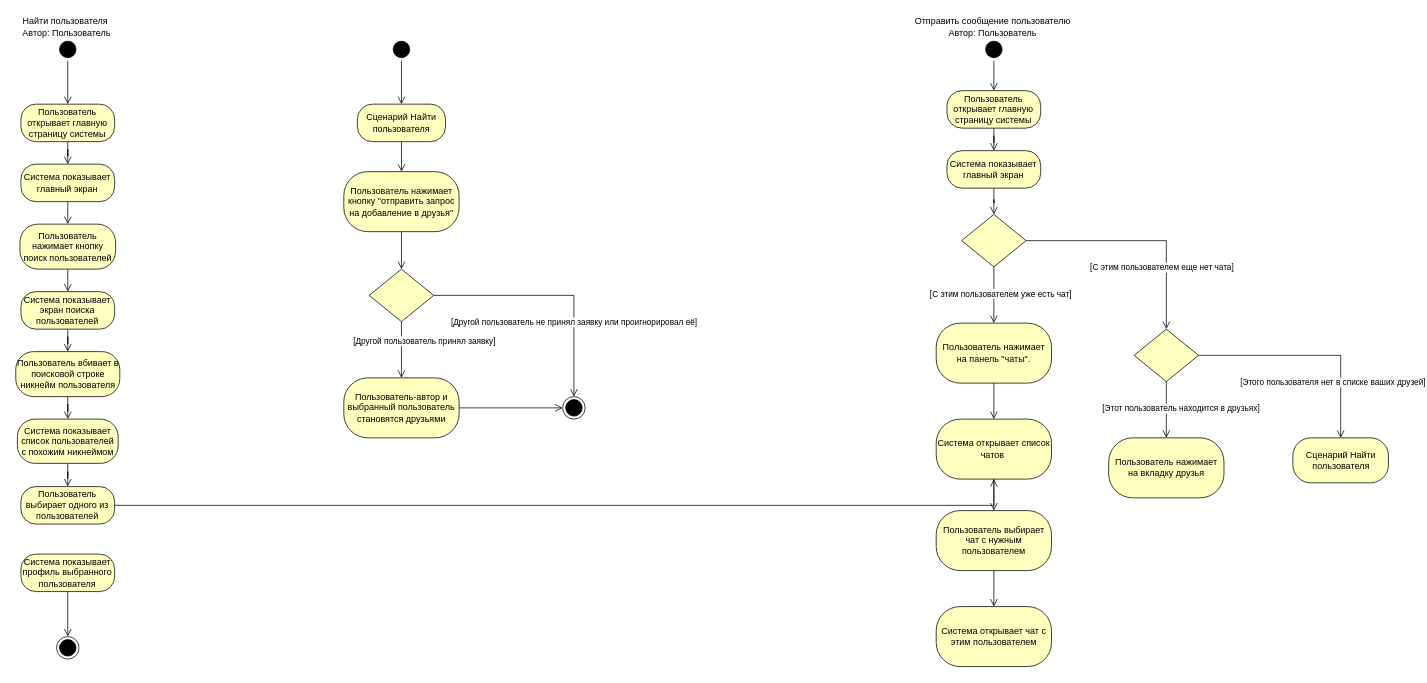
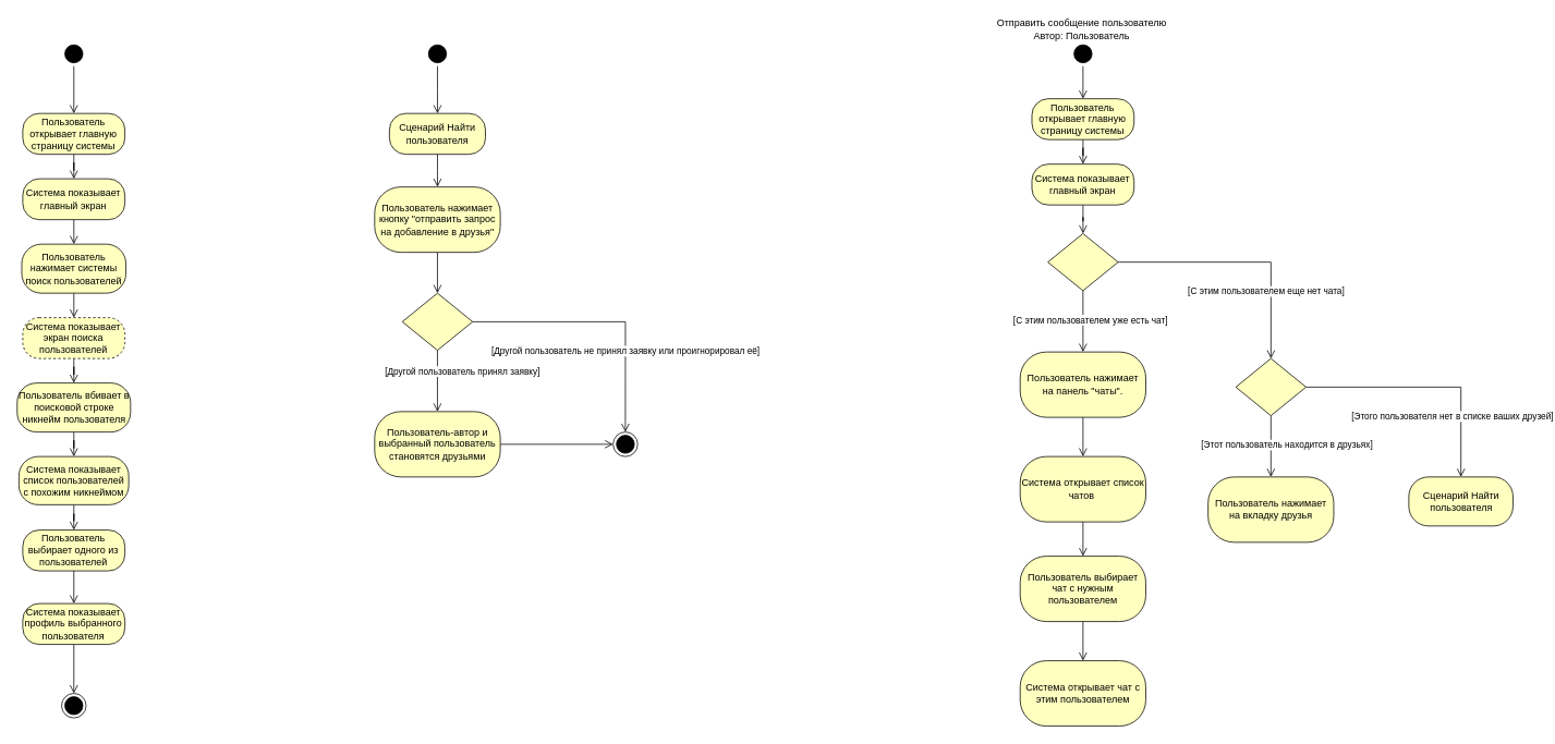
- <mxCell id="39" value="Найти пользователя&amp;nbsp;&lt;br&gt;Автор: Пользователь" style="text;html=1;align=center;verticalAlign=middle;resizable=0;points=[];autosize=1;strokeColor=none;fillColor=none;" vertex="1" parent="1"><mxGeometry x="23" y="20" width="130" height="30" as="geometry" /></mxCell>
- <mxCell id="45" value="Пользователь нажимает кнопку поиск пользователей" style="rounded=1;whiteSpace=wrap;html=1;arcSize=40;fontColor=#000000;fillColor=#ffffc0;strokeColor=#000000;" vertex="1" parent="1"><mxGeometry x="26.14" y="298" width="127.5" height="60" as="geometry" /></mxCell>
+ <mxCell id="45" value="Пользователь нажимает системы поиск пользователей" style="rounded=1;whiteSpace=wrap;html=1;arcSize=40;fontColor=#000000;fillColor=#ffffc0;strokeColor=#000000;" vertex="1" parent="1"><mxGeometry x="26.14" y="298" width="127.5" height="60" as="geometry" /></mxCell>
- <mxCell id="47" value="Система показывает экран поиска пользователей" style="rounded=1;whiteSpace=wrap;html=1;arcSize=40;fontColor=#000000;fillColor=#ffffc0;strokeColor=#000000;" vertex="1" parent="1"><mxGeometry x="27.39" y="388" width="125" height="50" as="geometry" /></mxCell>
+ <mxCell id="47" value="Система показывает экран поиска пользователей" style="rounded=1;whiteSpace=wrap;html=1;arcSize=40;fontColor=#000000;fillColor=#ffffc0;strokeColor=#000000;dashed=1;" vertex="1" parent="1"><mxGeometry x="27.39" y="388" width="125" height="50" as="geometry" /></mxCell>
- <mxCell id="52" style="edgeStyle=orthogonalEdgeStyle;rounded=0;orthogonalLoop=1;jettySize=auto;html=1;endArrow=open;endFill=0;endSize=8;strokeColor=#000000;" edge="1" parent="1" source="53" target="27"><mxGeometry relative="1" as="geometry"><mxPoint x="85.19" y="838" as="targetPoint" /></mxGeometry></mxCell>
+ <mxCell id="52" style="edgeStyle=orthogonalEdgeStyle;rounded=0;orthogonalLoop=1;jettySize=auto;html=1;endArrow=open;endFill=0;endSize=8;strokeColor=#000000;" edge="1" parent="1" source="53" target="55"><mxGeometry relative="1" as="geometry"><mxPoint x="85.19" y="838" as="targetPoint" /></mxGeometry></mxCell>
